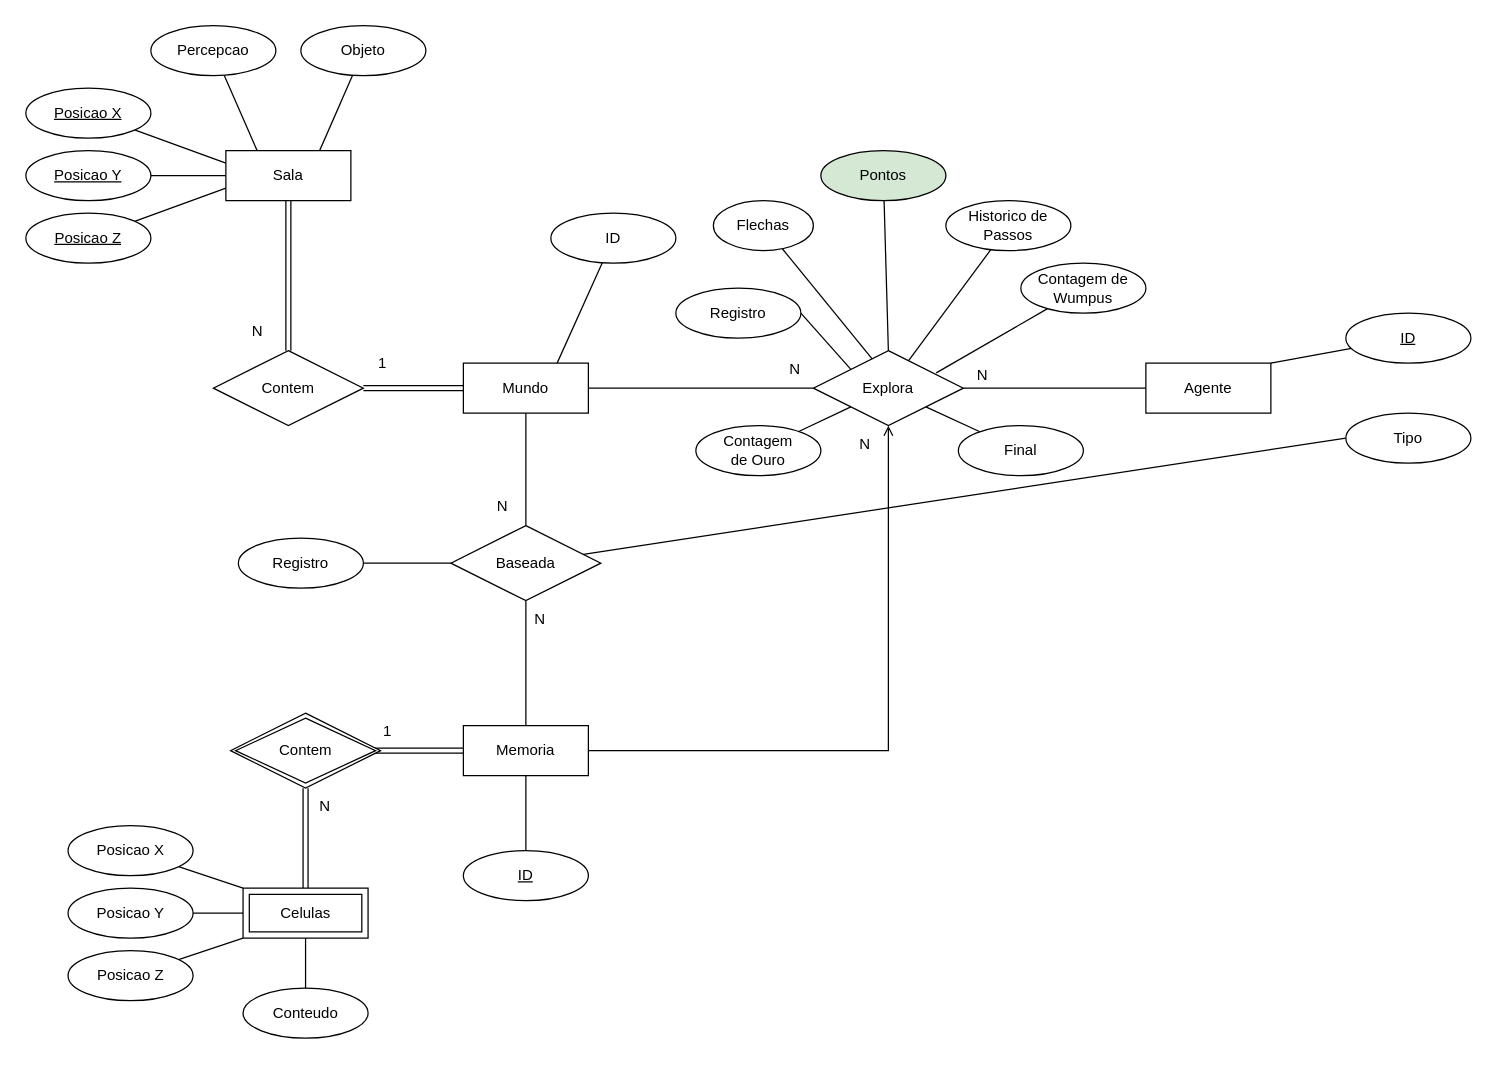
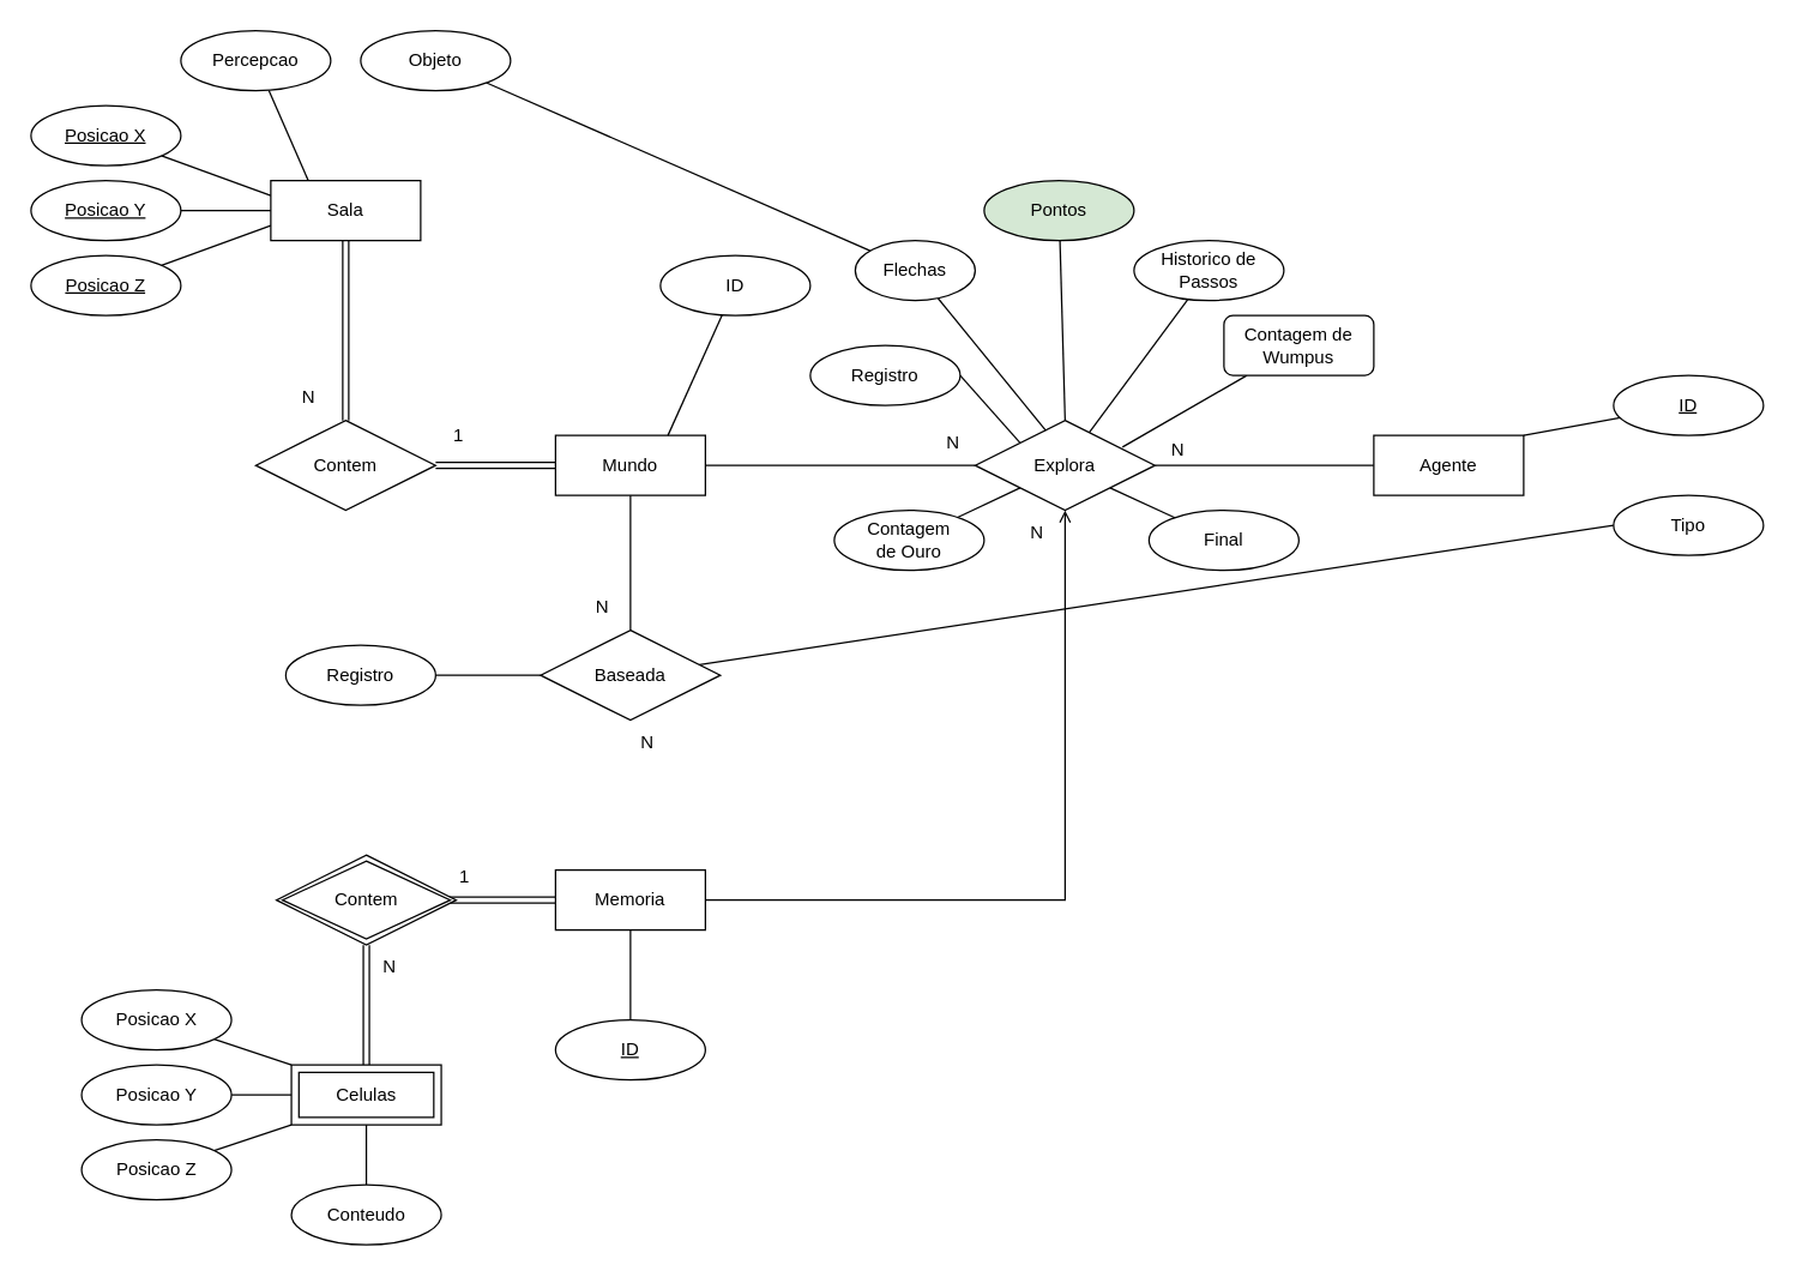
- <mxCell id="24" value="" style="rounded=0;orthogonalLoop=1;jettySize=auto;html=1;endArrow=none;startFill=0;entryX=0.75;entryY=0;entryDx=0;entryDy=0;" parent="1" source="25" target="3" edge="1"><mxGeometry relative="1" as="geometry" /></mxCell>
+ <mxCell id="24" value="" style="rounded=0;orthogonalLoop=1;jettySize=auto;html=1;endArrow=none;startFill=0;" parent="1" source="25" target="37" edge="1"><mxGeometry relative="1" as="geometry" /></mxCell>
- <mxCell id="43" value="Contagem de&lt;div&gt;Wumpus&lt;/div&gt;" style="ellipse;whiteSpace=wrap;html=1;align=center;" parent="1" vertex="1"><mxGeometry x="816" y="210" width="100" height="40" as="geometry" /></mxCell>
+ <mxCell id="43" value="Contagem de&lt;div&gt;Wumpus&lt;/div&gt;" style="whiteSpace=wrap;html=1;align=center;rounded=1;" parent="1" vertex="1"><mxGeometry x="816" y="210" width="100" height="40" as="geometry" /></mxCell>
- <mxCell id="44" style="edgeStyle=orthogonalEdgeStyle;rounded=0;orthogonalLoop=1;jettySize=auto;html=1;entryX=0.5;entryY=0;entryDx=0;entryDy=0;endArrow=none;startFill=0;exitX=0.5;exitY=1;exitDx=0;exitDy=0;" parent="1" source="46" target="8" edge="1"><mxGeometry relative="1" as="geometry"><Array as="points"><mxPoint x="420" y="560" /><mxPoint x="420" y="560" /></Array></mxGeometry></mxCell>
